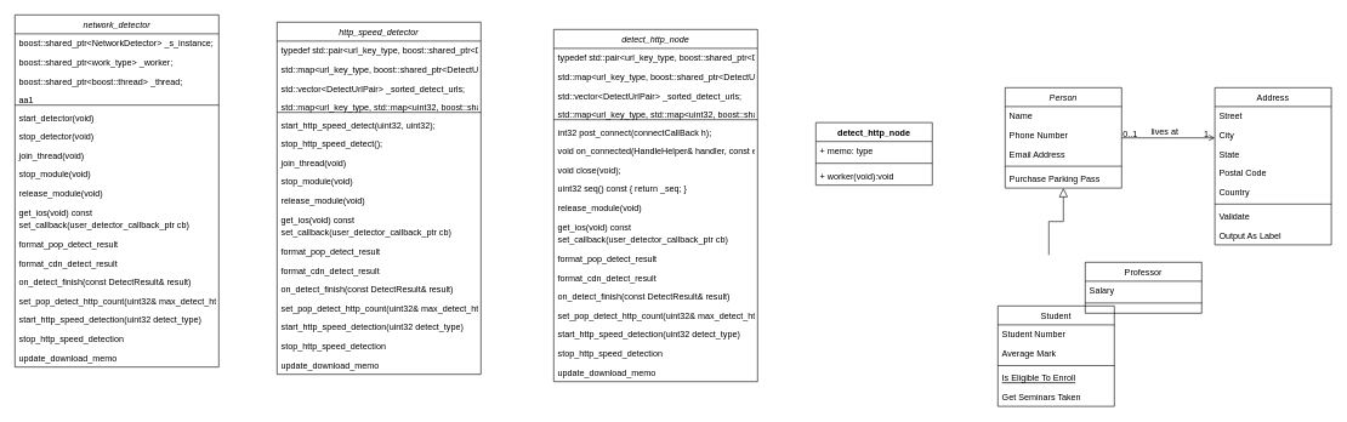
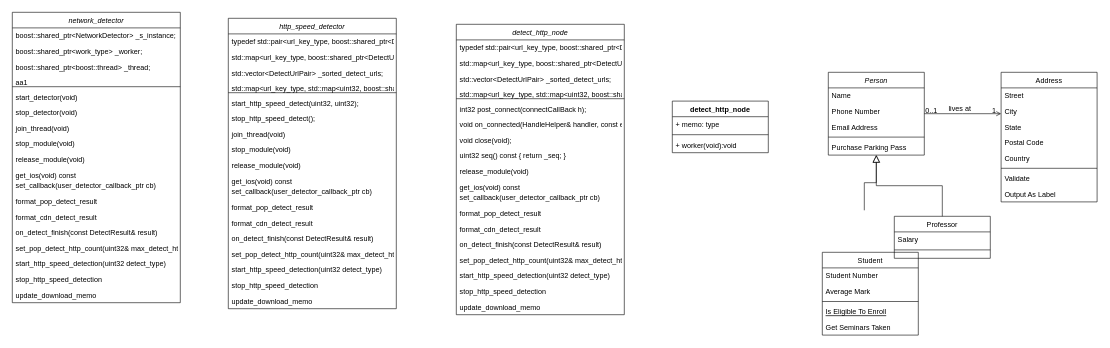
+ <mxCell id="18" value="" style="endArrow=block;endSize=10;endFill=0;shadow=0;strokeWidth=1;rounded=0;edgeStyle=elbowEdgeStyle;elbow=vertical;" parent="1" source="15" target="2" edge="1"><mxGeometry width="160" relative="1" as="geometry"><mxPoint x="1370" y="373" as="sourcePoint" /><mxPoint x="1470" y="271" as="targetPoint" /></mxGeometry></mxCell>
